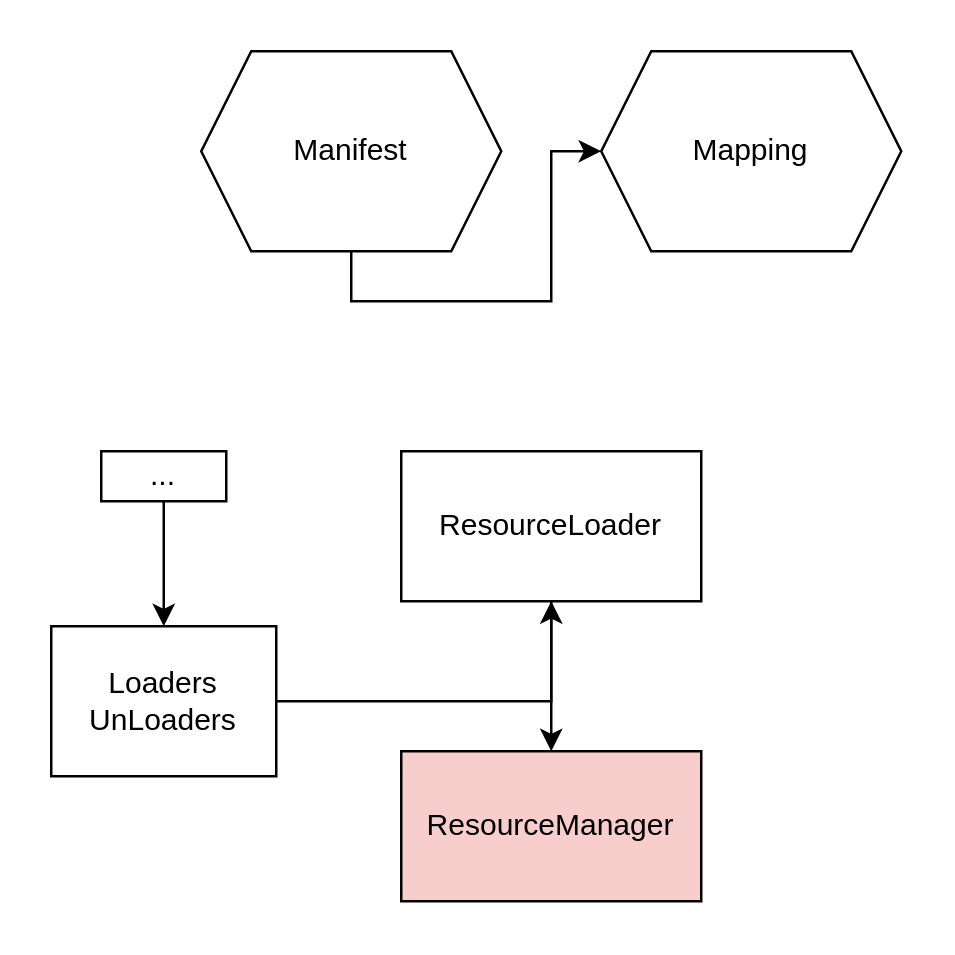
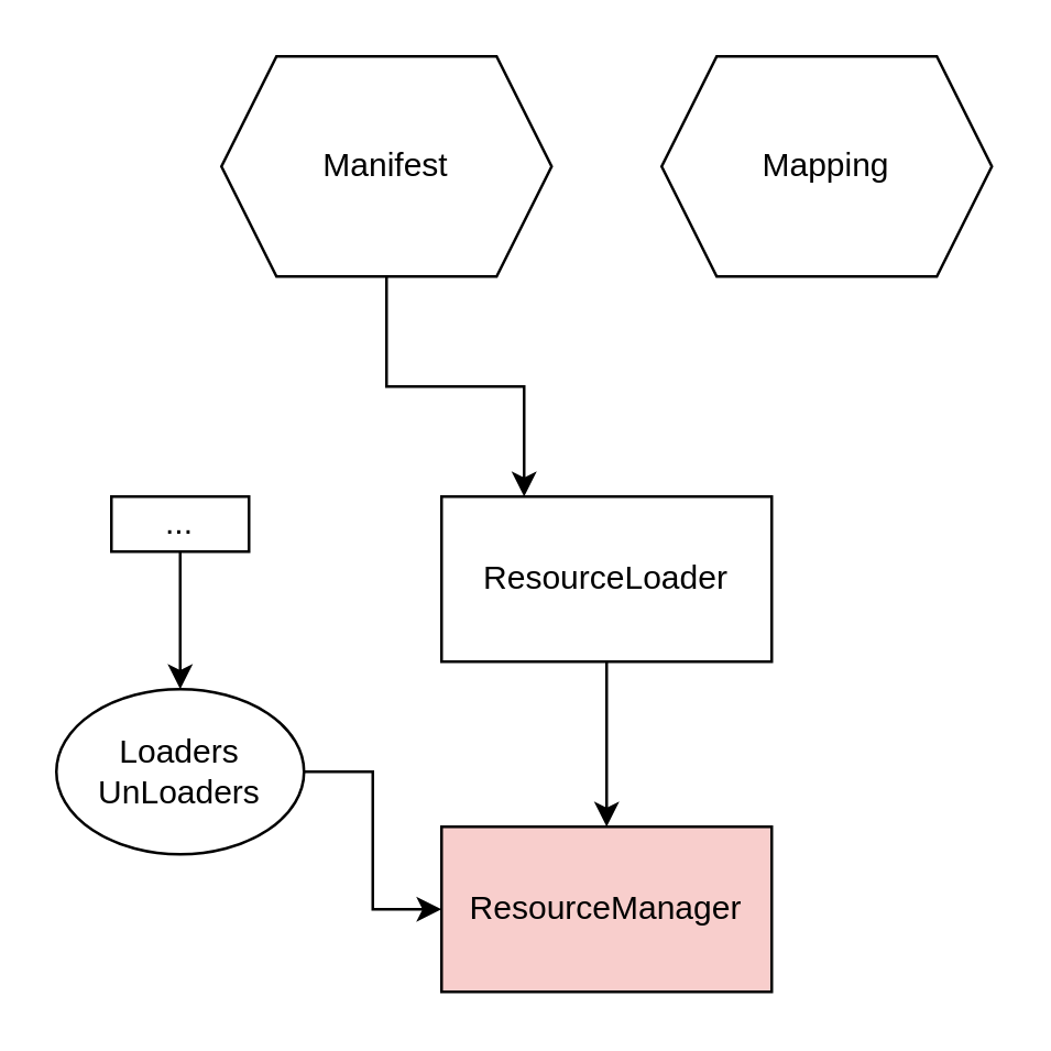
- <mxCell id="4" style="edgeStyle=orthogonalEdgeStyle;rounded=0;orthogonalLoop=1;jettySize=auto;html=1;exitX=0.5;exitY=1;exitDx=0;exitDy=0;" edge="1" parent="1" source="5" target="6"><mxGeometry relative="1" as="geometry" /></mxCell>
+ <mxCell id="4" style="edgeStyle=orthogonalEdgeStyle;rounded=0;orthogonalLoop=1;jettySize=auto;html=1;exitX=0.5;exitY=1;exitDx=0;exitDy=0;entryX=0.25;entryY=0;entryDx=0;entryDy=0;" edge="1" parent="1" source="5" target="3"><mxGeometry relative="1" as="geometry" /></mxCell>
- <mxCell id="9" value="Loaders&lt;br&gt;UnLoaders" style="whiteSpace=wrap;html=1;rounded=0;" vertex="1" parent="1"><mxGeometry x="20" y="250" width="90" height="60" as="geometry" /></mxCell>
+ <mxCell id="9" value="Loaders&lt;br&gt;UnLoaders" style="ellipse;whiteSpace=wrap;html=1;" vertex="1" parent="1"><mxGeometry x="20" y="250" width="90" height="60" as="geometry" /></mxCell>
- <mxCell id="8" style="edgeStyle=orthogonalEdgeStyle;rounded=0;orthogonalLoop=1;jettySize=auto;html=1;exitX=1;exitY=0.5;exitDx=0;exitDy=0;" edge="1" parent="1" source="9" target="3"><mxGeometry relative="1" as="geometry" /></mxCell>
+ <mxCell id="8" style="edgeStyle=orthogonalEdgeStyle;rounded=0;orthogonalLoop=1;jettySize=auto;html=1;exitX=1;exitY=0.5;exitDx=0;exitDy=0;entryX=0;entryY=0.5;entryDx=0;entryDy=0;" edge="1" parent="1" source="9" target="7"><mxGeometry relative="1" as="geometry" /></mxCell>
